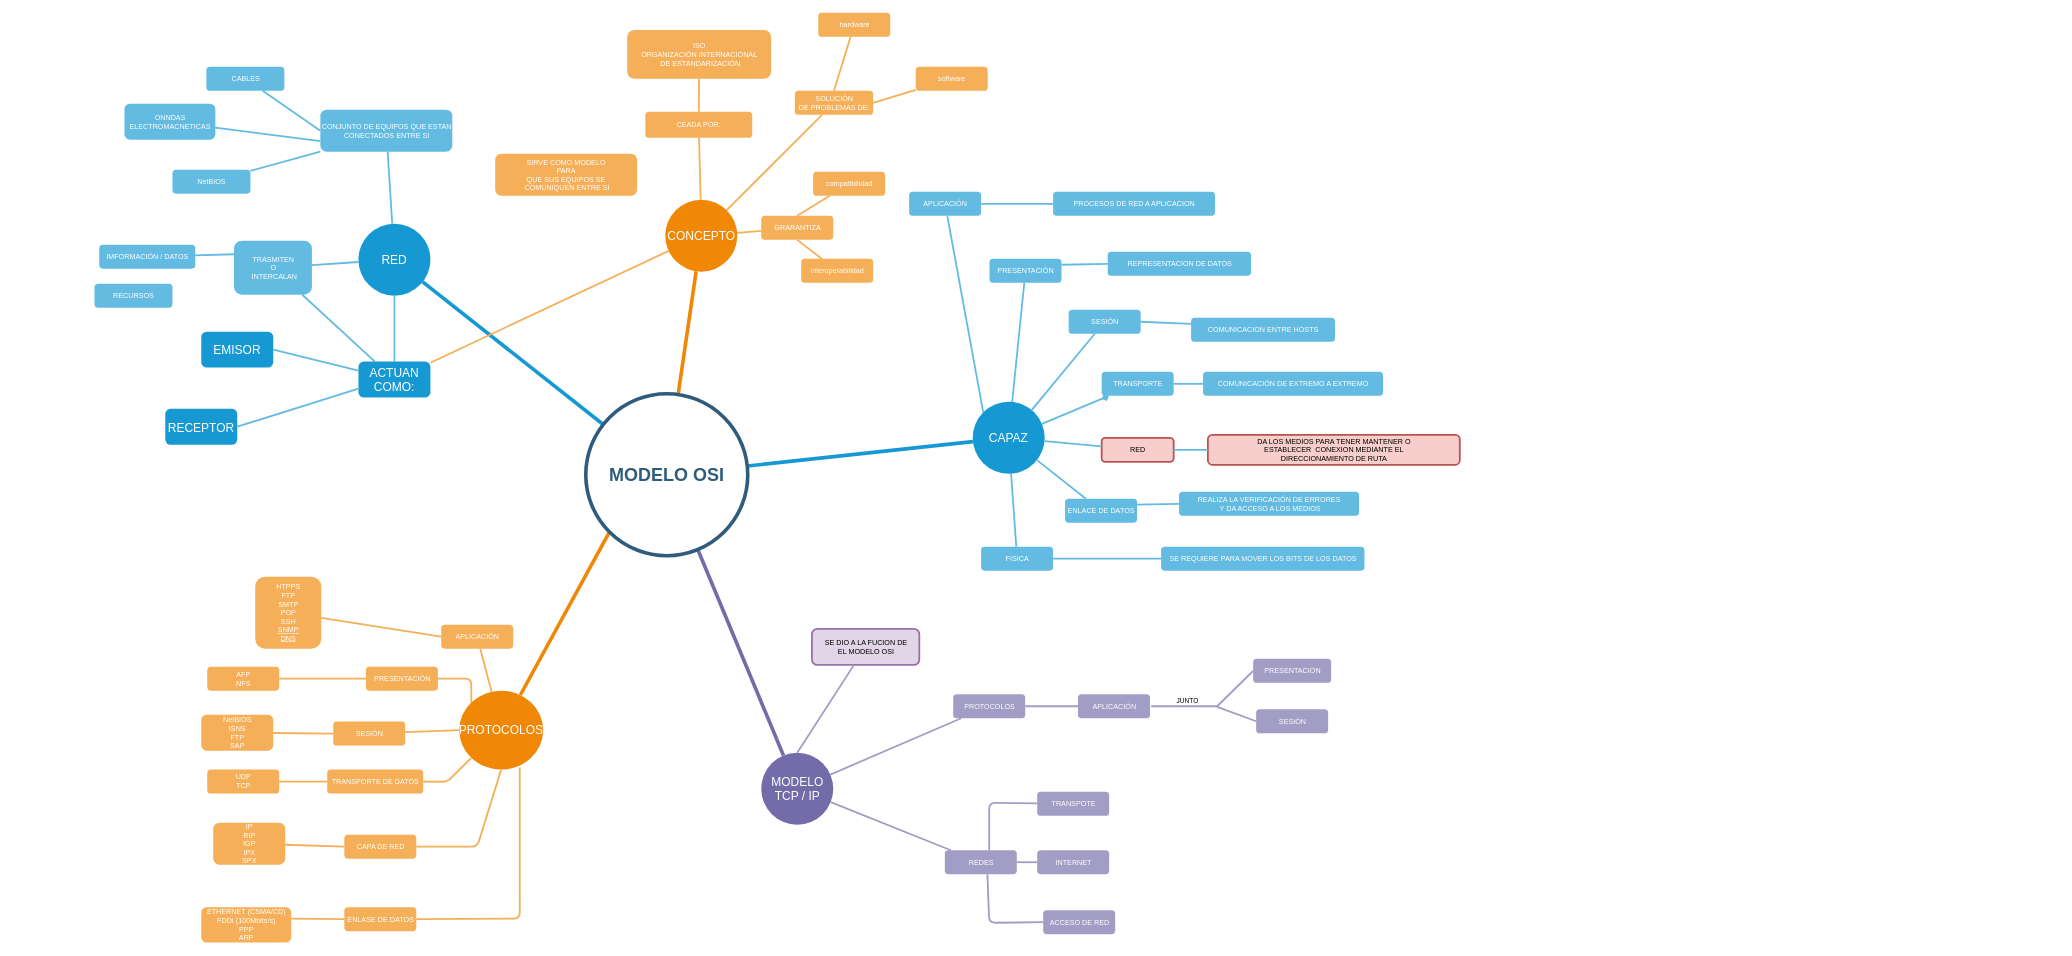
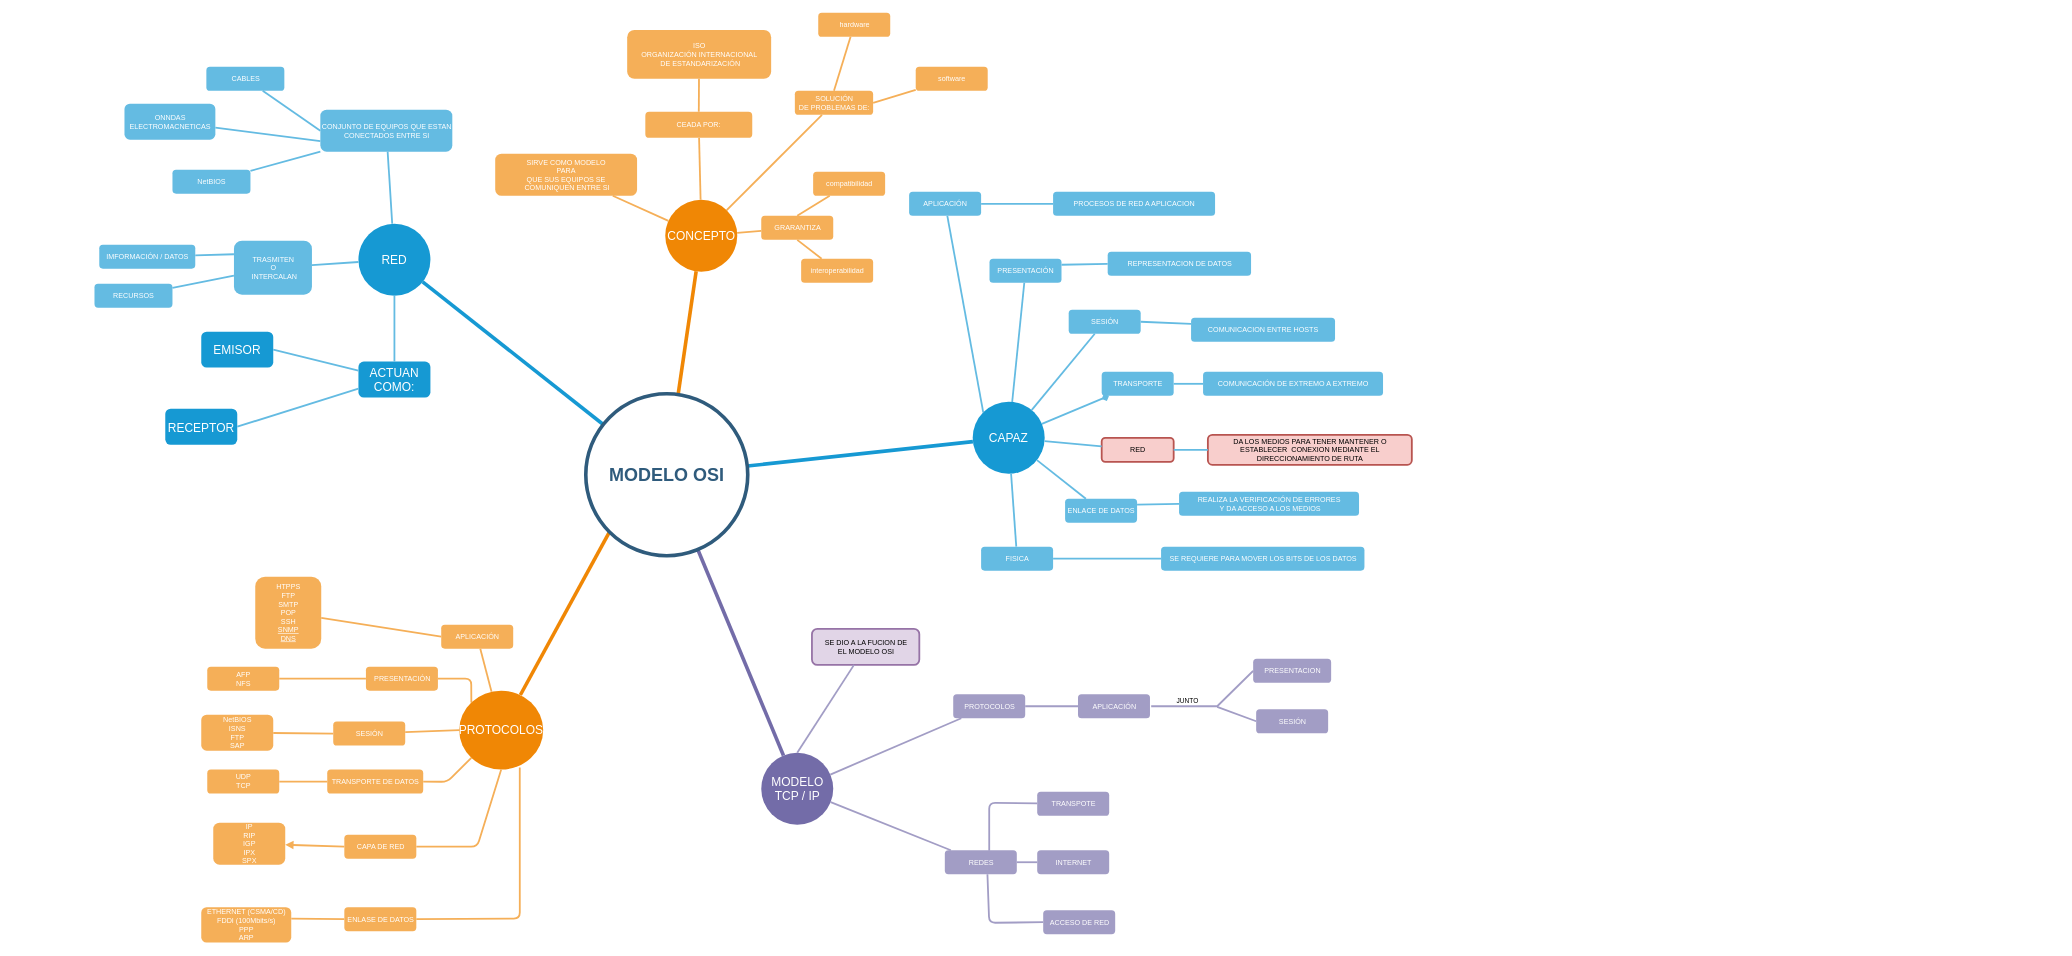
- <mxCell id="36" value="" style="edgeStyle=none;endArrow=none;strokeWidth=3;strokeColor=#F5AF58;html=1;" parent="1" source="3" target="96" edge="1"><mxGeometry x="3.5" y="21.5" width="100" height="100" as="geometry"><mxPoint x="18.5" y="100.5" as="sourcePoint" /><mxPoint x="118.5" y="0.5" as="targetPoint" /></mxGeometry></mxCell>
+ <mxCell id="36" value="" style="edgeStyle=none;endArrow=none;strokeWidth=3;strokeColor=#F5AF58;html=1;" parent="1" source="3" target="27" edge="1"><mxGeometry x="3.5" y="21.5" width="100" height="100" as="geometry"><mxPoint x="18.5" y="100.5" as="sourcePoint" /><mxPoint x="118.5" y="0.5" as="targetPoint" /></mxGeometry></mxCell>
- <mxCell id="20" value="" style="edgeStyle=none;endArrow=none;strokeWidth=3;strokeColor=#64BBE2;html=1;" parent="1" source="8" target="96" edge="1"><mxGeometry x="-221.5" y="56.5" width="100" height="100" as="geometry"><mxPoint x="385" y="460.5" as="sourcePoint" /><mxPoint x="-116.5" y="157" as="targetPoint" /></mxGeometry></mxCell>
+ <mxCell id="20" value="" style="edgeStyle=none;endArrow=none;strokeWidth=3;strokeColor=#64BBE2;html=1;" parent="1" source="8" target="14" edge="1"><mxGeometry x="-221.5" y="56.5" width="100" height="100" as="geometry"><mxPoint x="385" y="460.5" as="sourcePoint" /><mxPoint x="-116.5" y="157" as="targetPoint" /></mxGeometry></mxCell>
- <mxCell id="102" value="DA LOS MEDIOS PARA TENER MANTENER O &lt;br&gt;ESTABLECER&amp;nbsp; CONEXION MEDIANTE EL &lt;br&gt;DIRECCIONAMIENTO DE RUTA" style="rounded=1;fillColor=#f8cecc;strokeColor=#b85450;strokeWidth=3;shadow=0;html=1;" vertex="1" parent="1"><mxGeometry x="2013" y="724" width="420" height="50" as="geometry" /></mxCell>
+ <mxCell id="102" value="DA LOS MEDIOS PARA TENER MANTENER O &lt;br&gt;ESTABLECER&amp;nbsp; CONEXION MEDIANTE EL &lt;br&gt;DIRECCIONAMIENTO DE RUTA" style="rounded=1;fillColor=#f8cecc;strokeColor=#b85450;strokeWidth=3;shadow=0;html=1;" vertex="1" parent="1"><mxGeometry x="2013" y="724" width="340" height="50" as="geometry" /></mxCell>
- <mxCell id="83" value="" style="edgeStyle=none;endArrow=none;strokeWidth=3;strokeColor=#F5AF58;html=1;exitX=0;exitY=0.5;exitDx=0;exitDy=0;" parent="1" source="75" target="71" edge="1"><mxGeometry x="243.5" y="39" width="100" height="100" as="geometry"><mxPoint x="-263.01" y="11.54" as="sourcePoint" /><mxPoint x="-163.01" y="-88.46" as="targetPoint" /></mxGeometry></mxCell>
+ <mxCell id="83" value="" style="edgeStyle=none;endArrow=block;strokeWidth=3;strokeColor=#F5AF58;html=1;exitX=0;exitY=0.5;exitDx=0;exitDy=0;" parent="1" source="75" target="71" edge="1"><mxGeometry x="243.5" y="39" width="100" height="100" as="geometry"><mxPoint x="-263.01" y="11.54" as="sourcePoint" /><mxPoint x="-163.01" y="-88.46" as="targetPoint" /></mxGeometry></mxCell>
